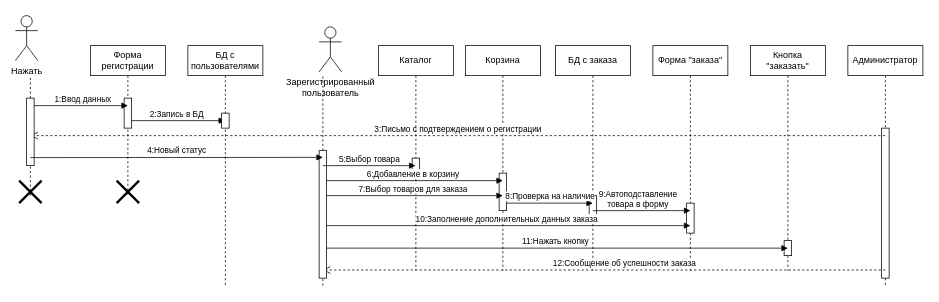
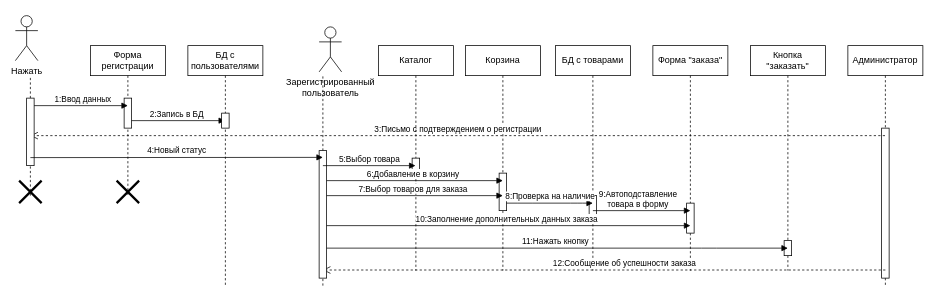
- <mxCell id="4" value="БД с заказа" style="shape=umlLifeline;perimeter=lifelinePerimeter;whiteSpace=wrap;html=1;container=1;collapsible=0;recursiveResize=0;outlineConnect=0;" vertex="1" parent="1"><mxGeometry x="740" y="60" width="100" height="300" as="geometry" /></mxCell>
+ <mxCell id="4" value="БД с товарами" style="shape=umlLifeline;perimeter=lifelinePerimeter;whiteSpace=wrap;html=1;container=1;collapsible=0;recursiveResize=0;outlineConnect=0;" vertex="1" parent="1"><mxGeometry x="740" y="60" width="100" height="300" as="geometry" /></mxCell>
